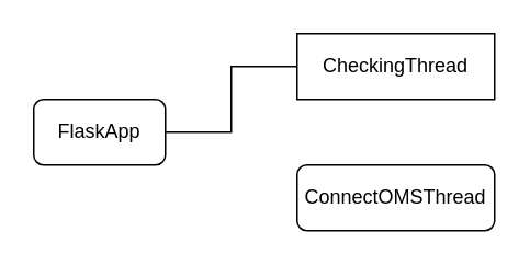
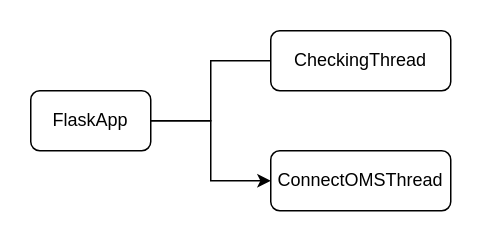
- <mxCell id="5" value="CheckingThread" style="whiteSpace=wrap;html=1;rounded=0;" vertex="1" parent="1"><mxGeometry x="180" y="20" width="120" height="40" as="geometry" /></mxCell>
+ <mxCell id="5" value="CheckingThread" style="rounded=1;whiteSpace=wrap;html=1;" vertex="1" parent="1"><mxGeometry x="180" y="20" width="120" height="40" as="geometry" /></mxCell>
+ <mxCell id="3" style="edgeStyle=orthogonalEdgeStyle;rounded=0;orthogonalLoop=1;jettySize=auto;html=1;entryX=0;entryY=0.5;entryDx=0;entryDy=0;" edge="1" parent="1" source="4" target="6"><mxGeometry relative="1" as="geometry" /></mxCell>
